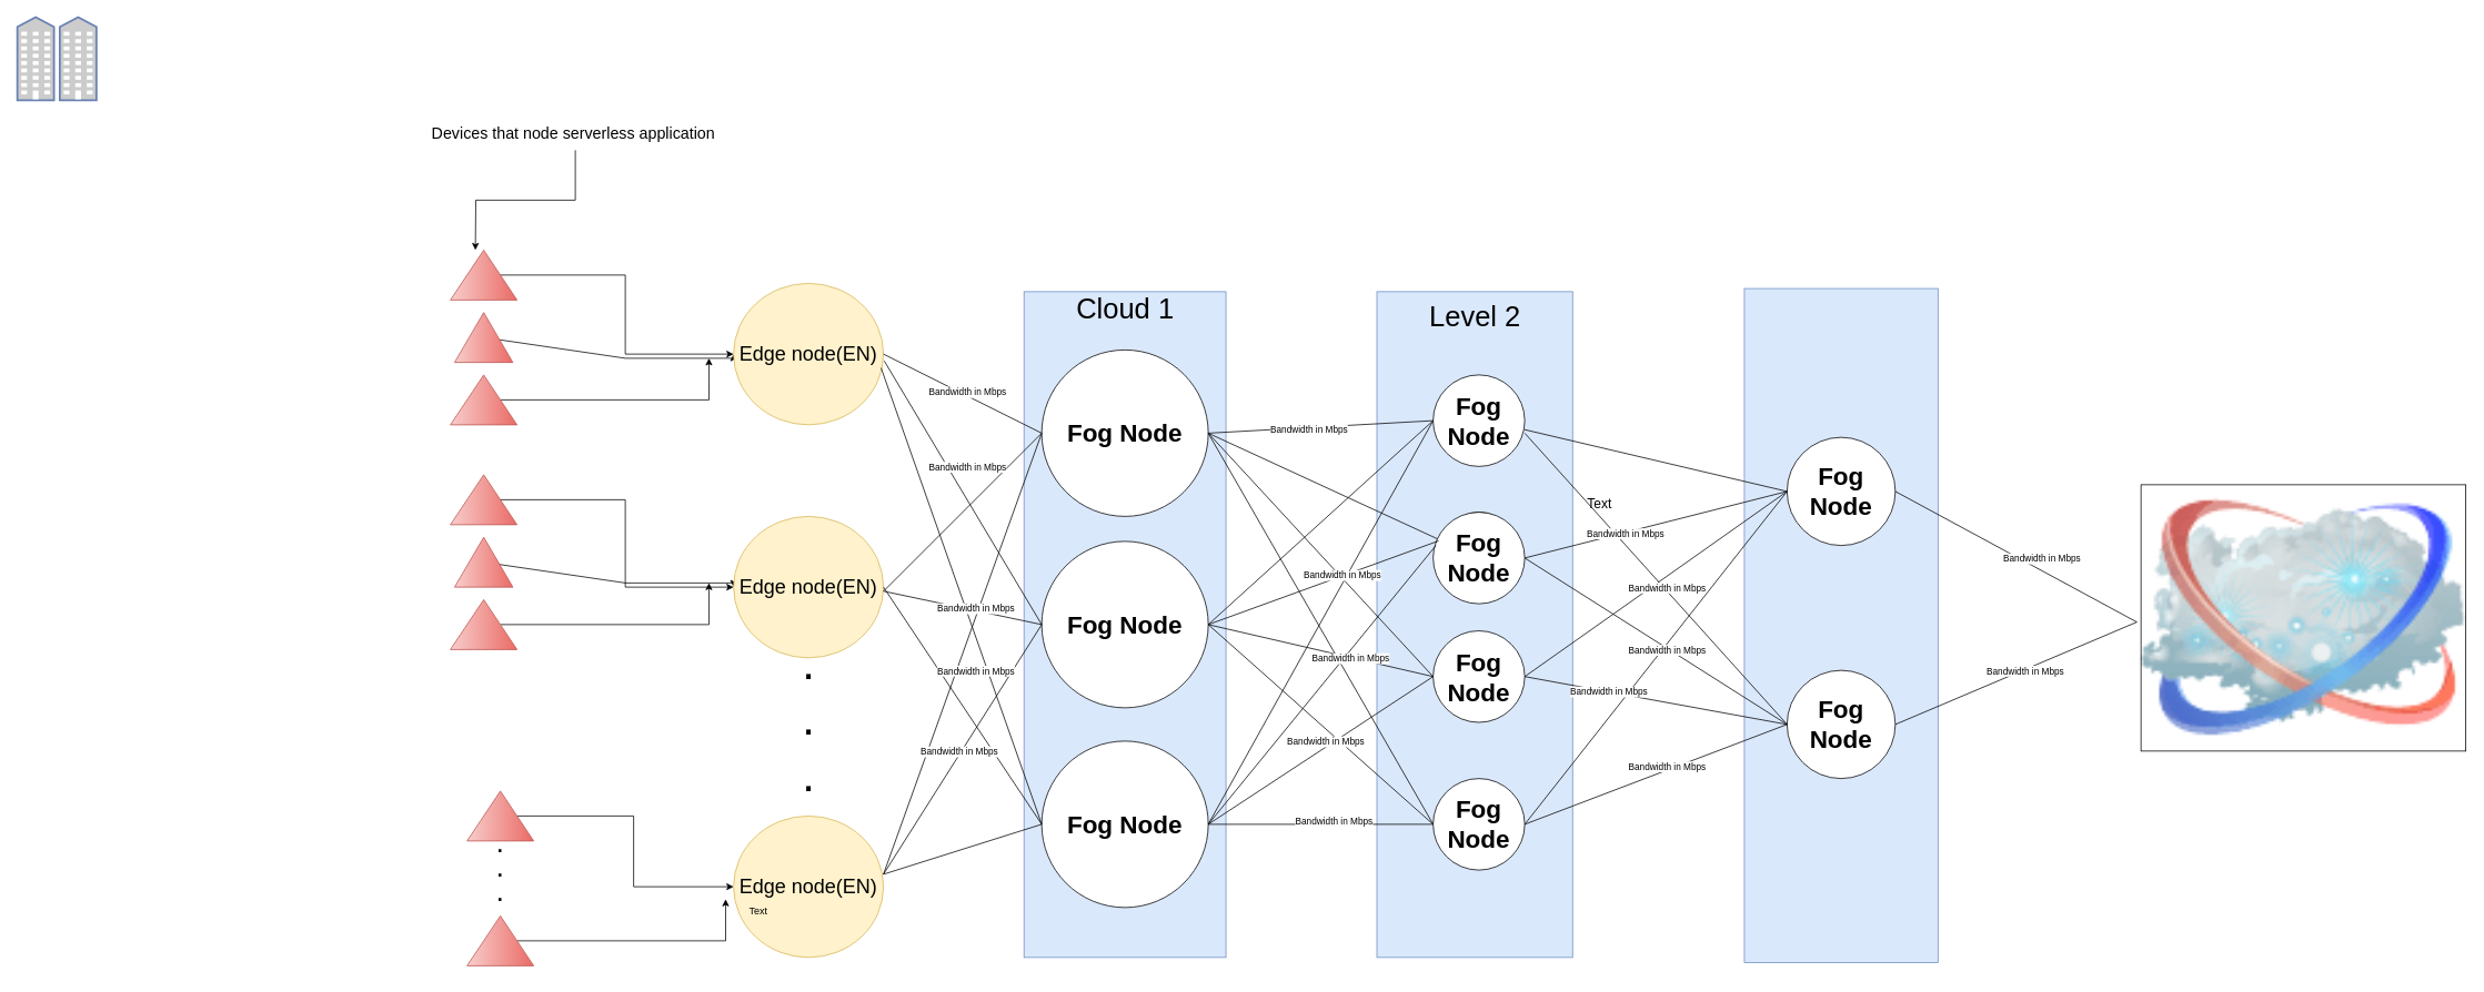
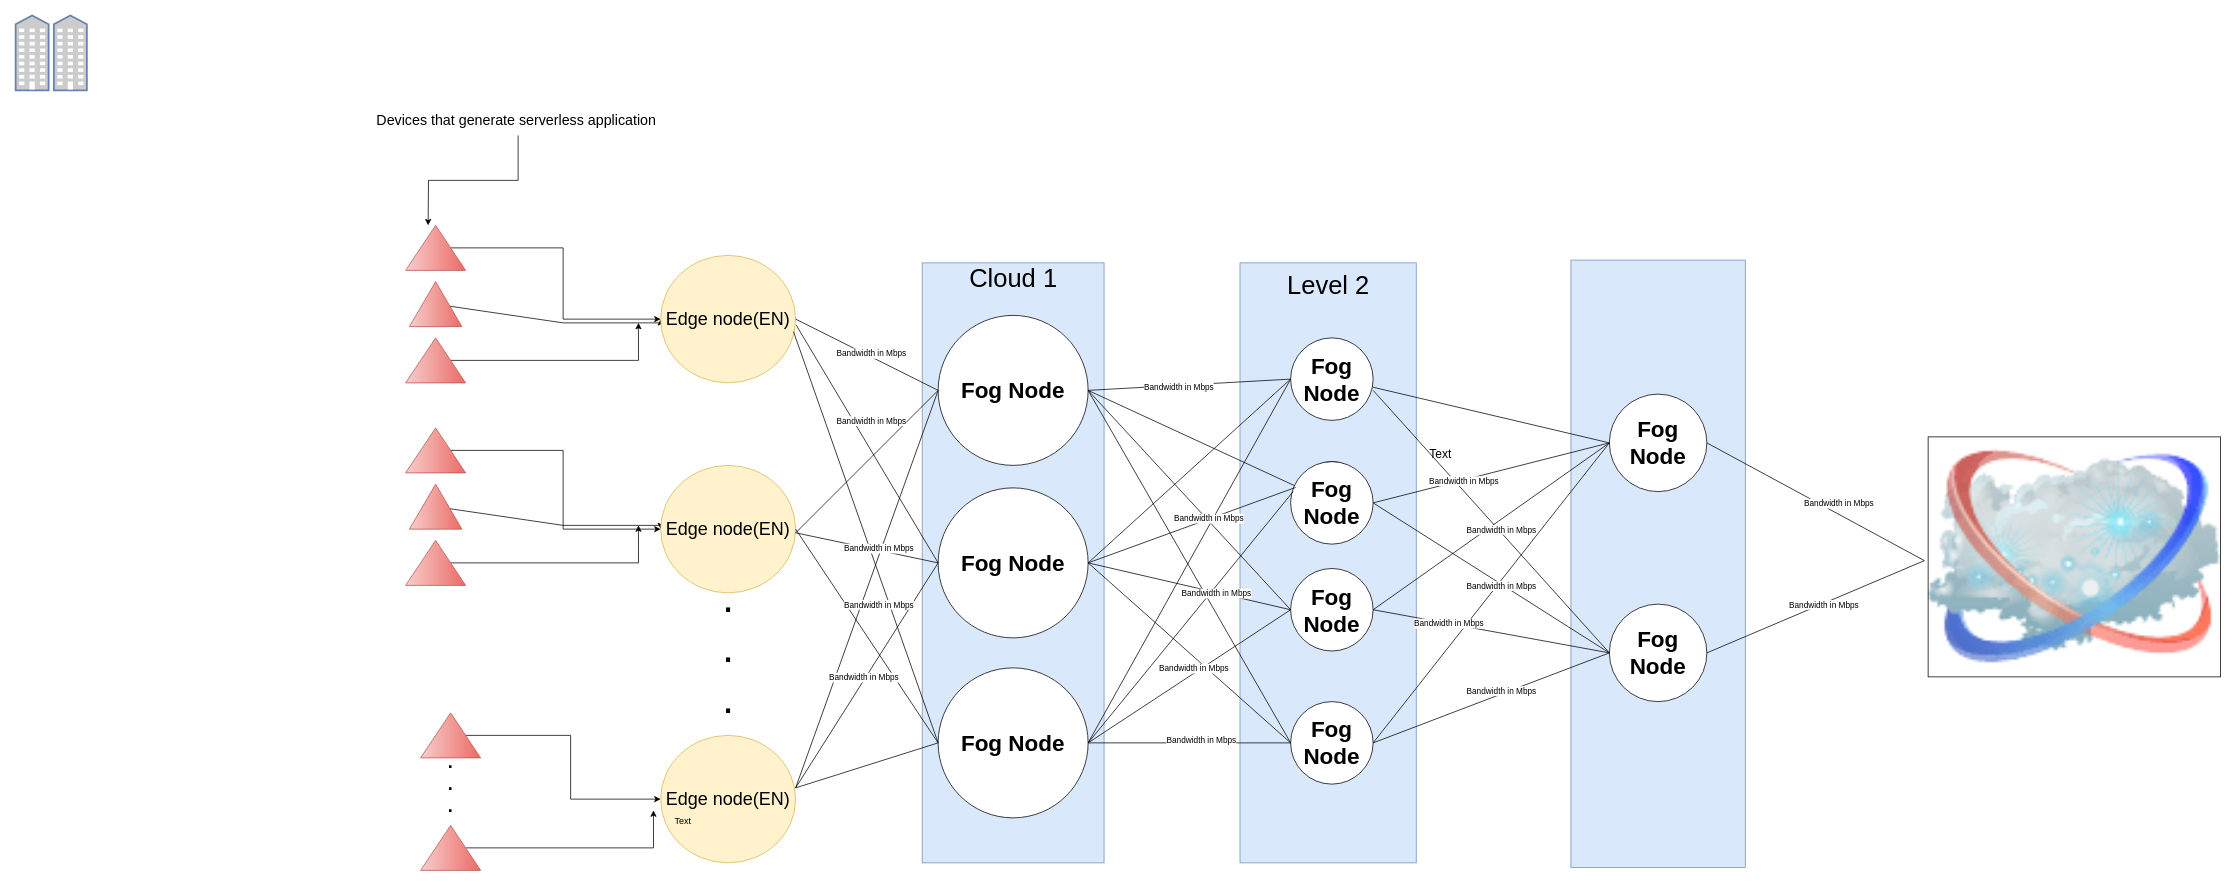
- <mxCell id="72" value="&lt;font style=&quot;font-size: 19px;&quot;&gt;Devices that node serverless application&amp;nbsp;&lt;/font&gt;" style="text;html=1;align=center;verticalAlign=middle;resizable=0;points=[];autosize=1;strokeColor=none;fillColor=none;" parent="1" vertex="1"><mxGeometry x="490" y="140" width="400" height="40" as="geometry" /></mxCell>
+ <mxCell id="72" value="&lt;font style=&quot;font-size: 19px;&quot;&gt;Devices that generate serverless application&amp;nbsp;&lt;/font&gt;" style="text;html=1;align=center;verticalAlign=middle;resizable=0;points=[];autosize=1;strokeColor=none;fillColor=none;" parent="1" vertex="1"><mxGeometry x="490" y="140" width="400" height="40" as="geometry" /></mxCell>
